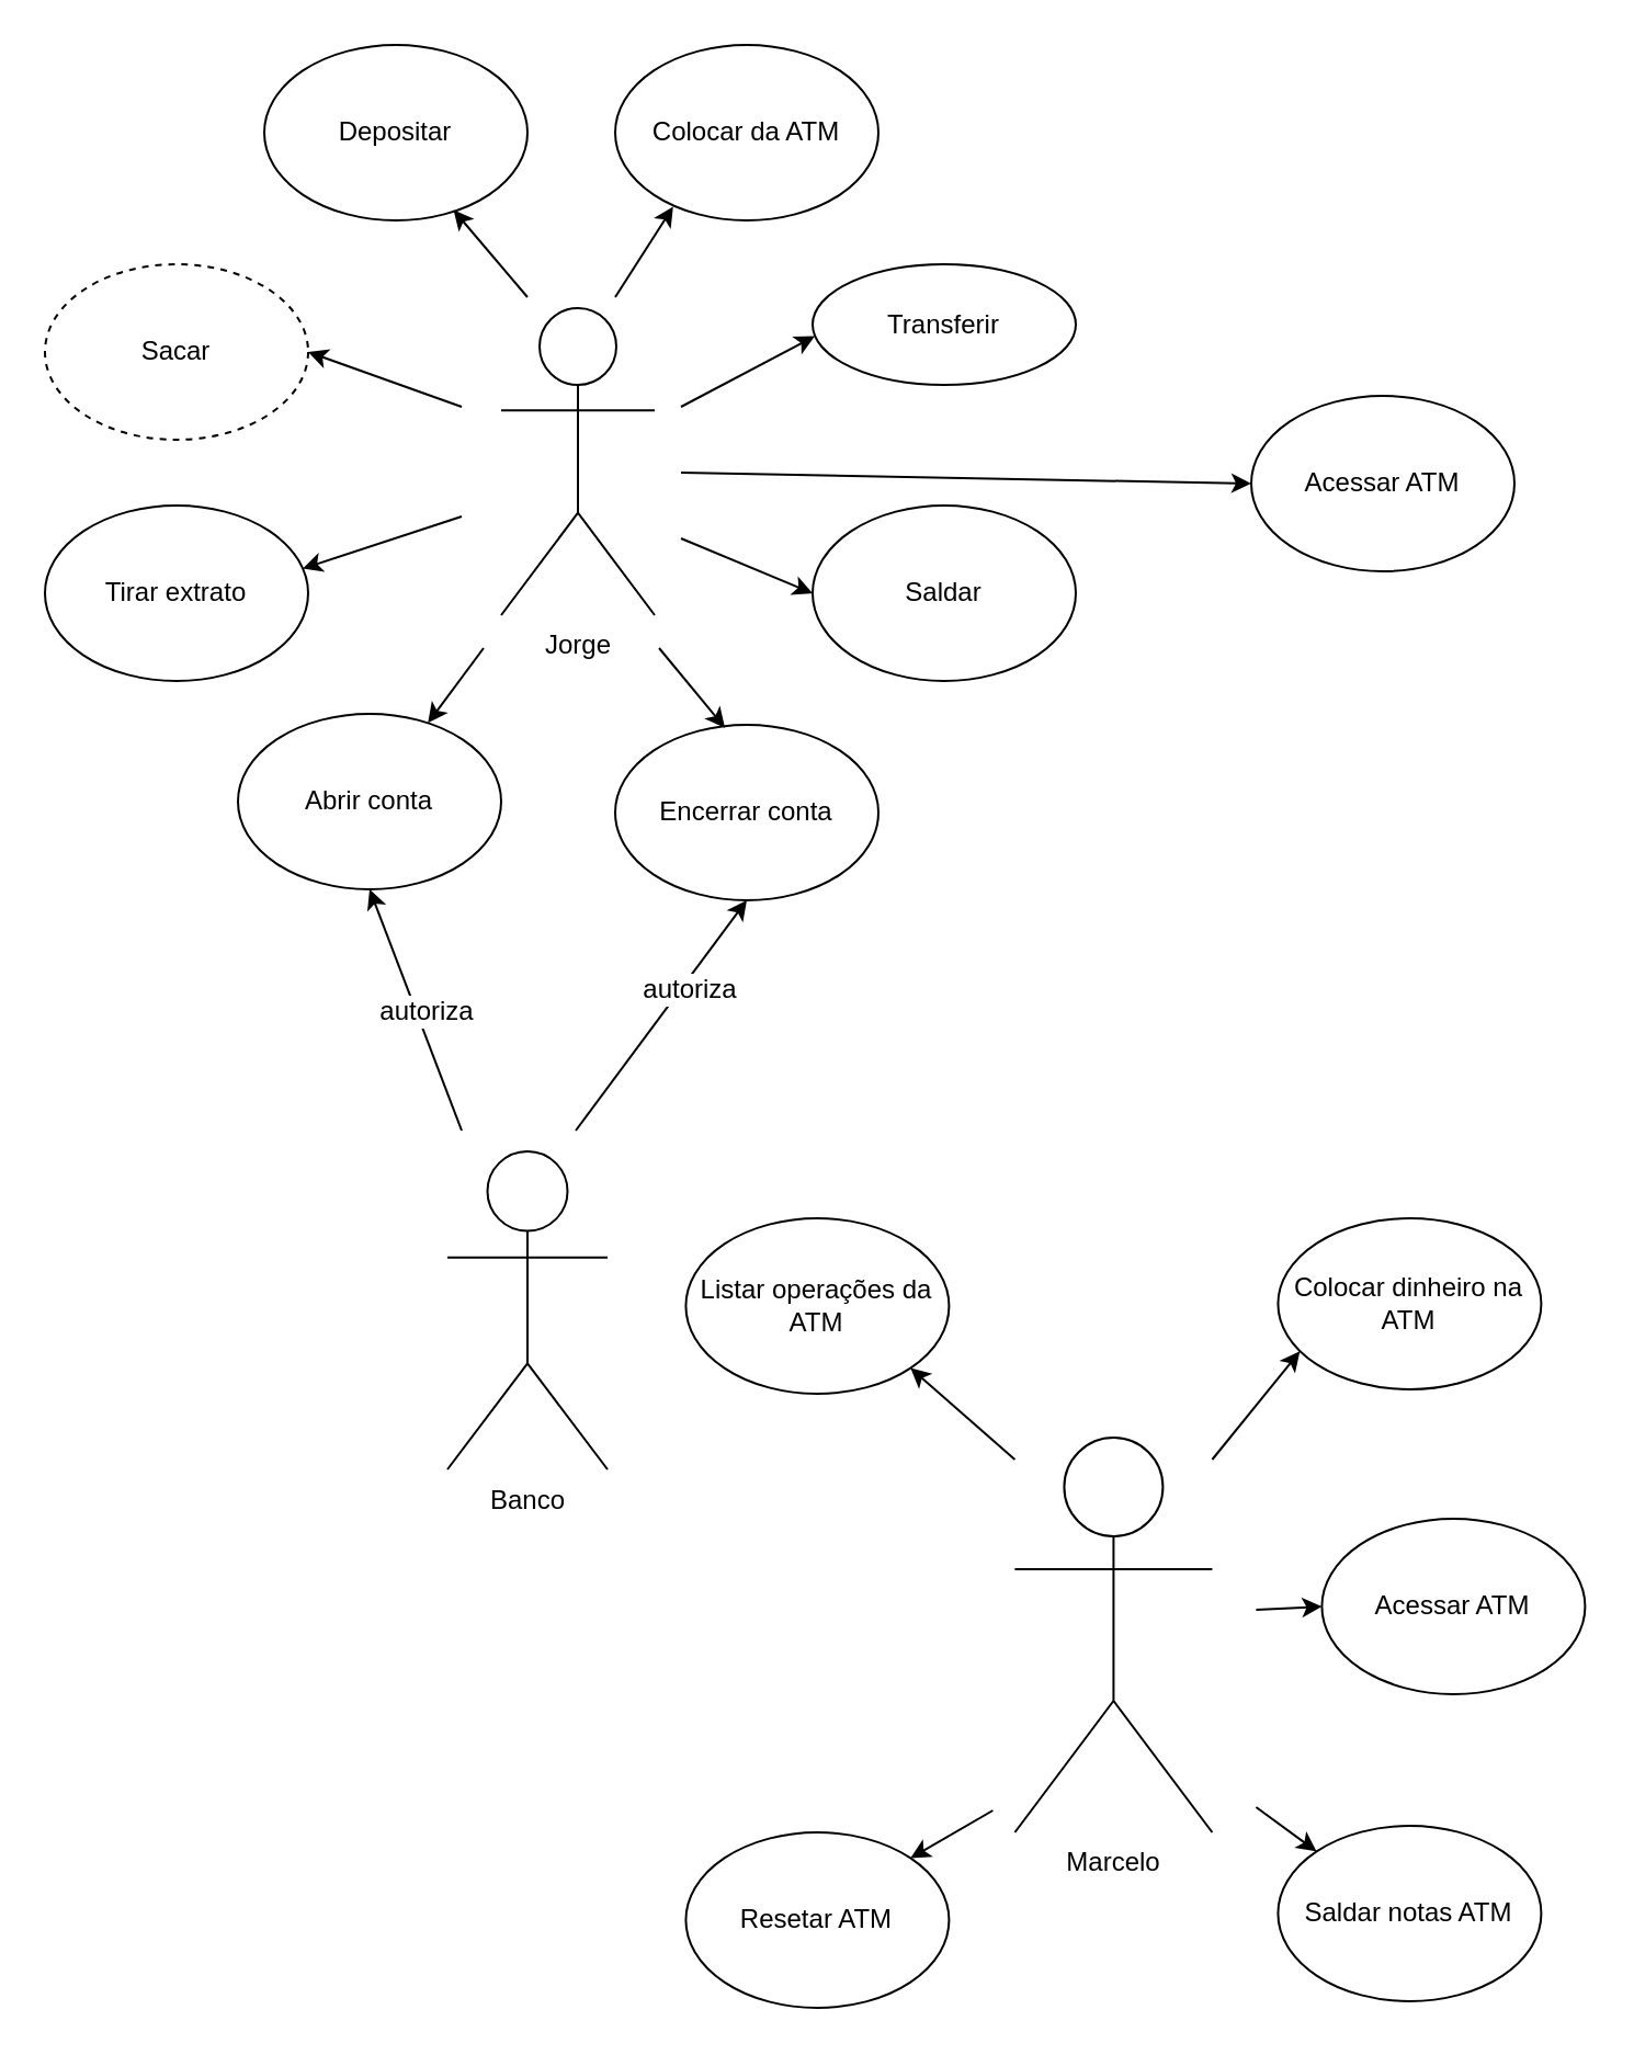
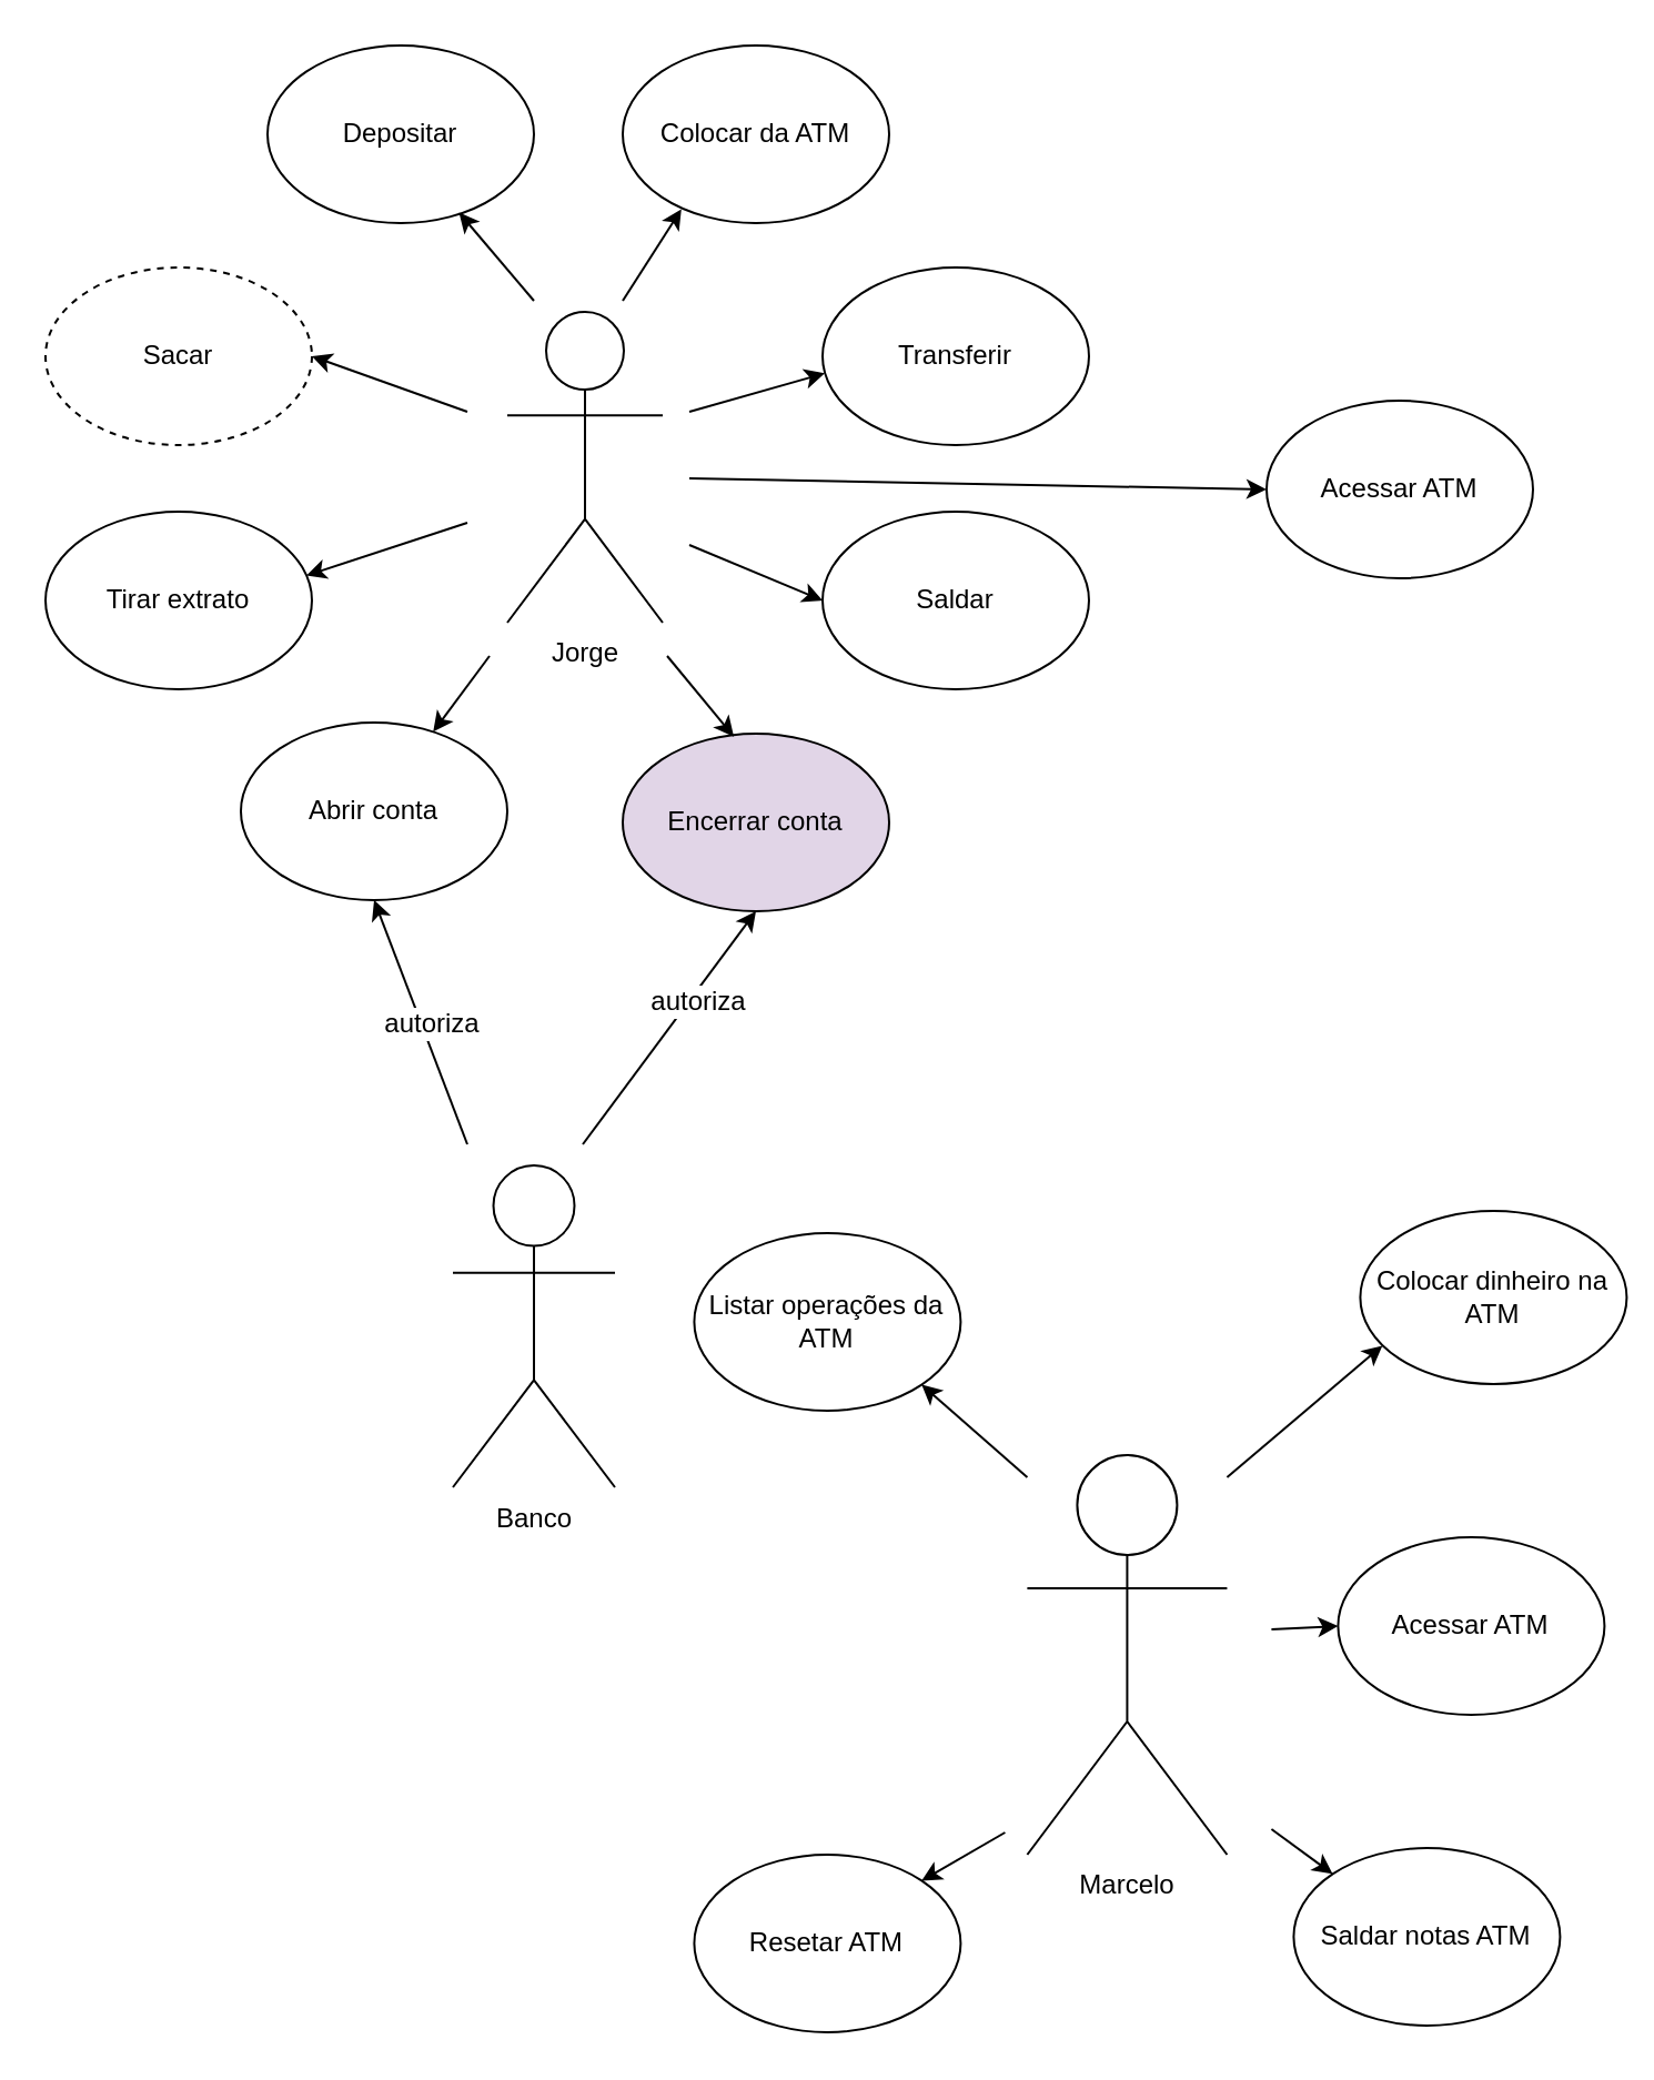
- <mxCell id="8" value="Transferir" style="ellipse;whiteSpace=wrap;html=1;" parent="1" vertex="1"><mxGeometry x="370" y="120" width="120" height="55" as="geometry" /></mxCell>
+ <mxCell id="8" value="Transferir" style="ellipse;whiteSpace=wrap;html=1;" parent="1" vertex="1"><mxGeometry x="370" y="120" width="120" height="80" as="geometry" /></mxCell>
- <mxCell id="6" value="Encerrar conta" style="ellipse;whiteSpace=wrap;html=1;" parent="1" vertex="1"><mxGeometry x="280" y="330" width="120" height="80" as="geometry" /></mxCell>
+ <mxCell id="6" value="Encerrar conta" style="ellipse;whiteSpace=wrap;html=1;fillColor=#e1d5e7;" parent="1" vertex="1"><mxGeometry x="280" y="330" width="120" height="80" as="geometry" /></mxCell>
- <mxCell id="26" value="Colocar dinheiro na ATM" style="ellipse;whiteSpace=wrap;html=1;" parent="1" vertex="1"><mxGeometry x="582.214" y="555" width="120" height="78" as="geometry" /></mxCell>
+ <mxCell id="26" value="Colocar dinheiro na ATM" style="ellipse;whiteSpace=wrap;html=1;" parent="1" vertex="1"><mxGeometry x="612.214" y="545" width="120" height="78" as="geometry" /></mxCell>
